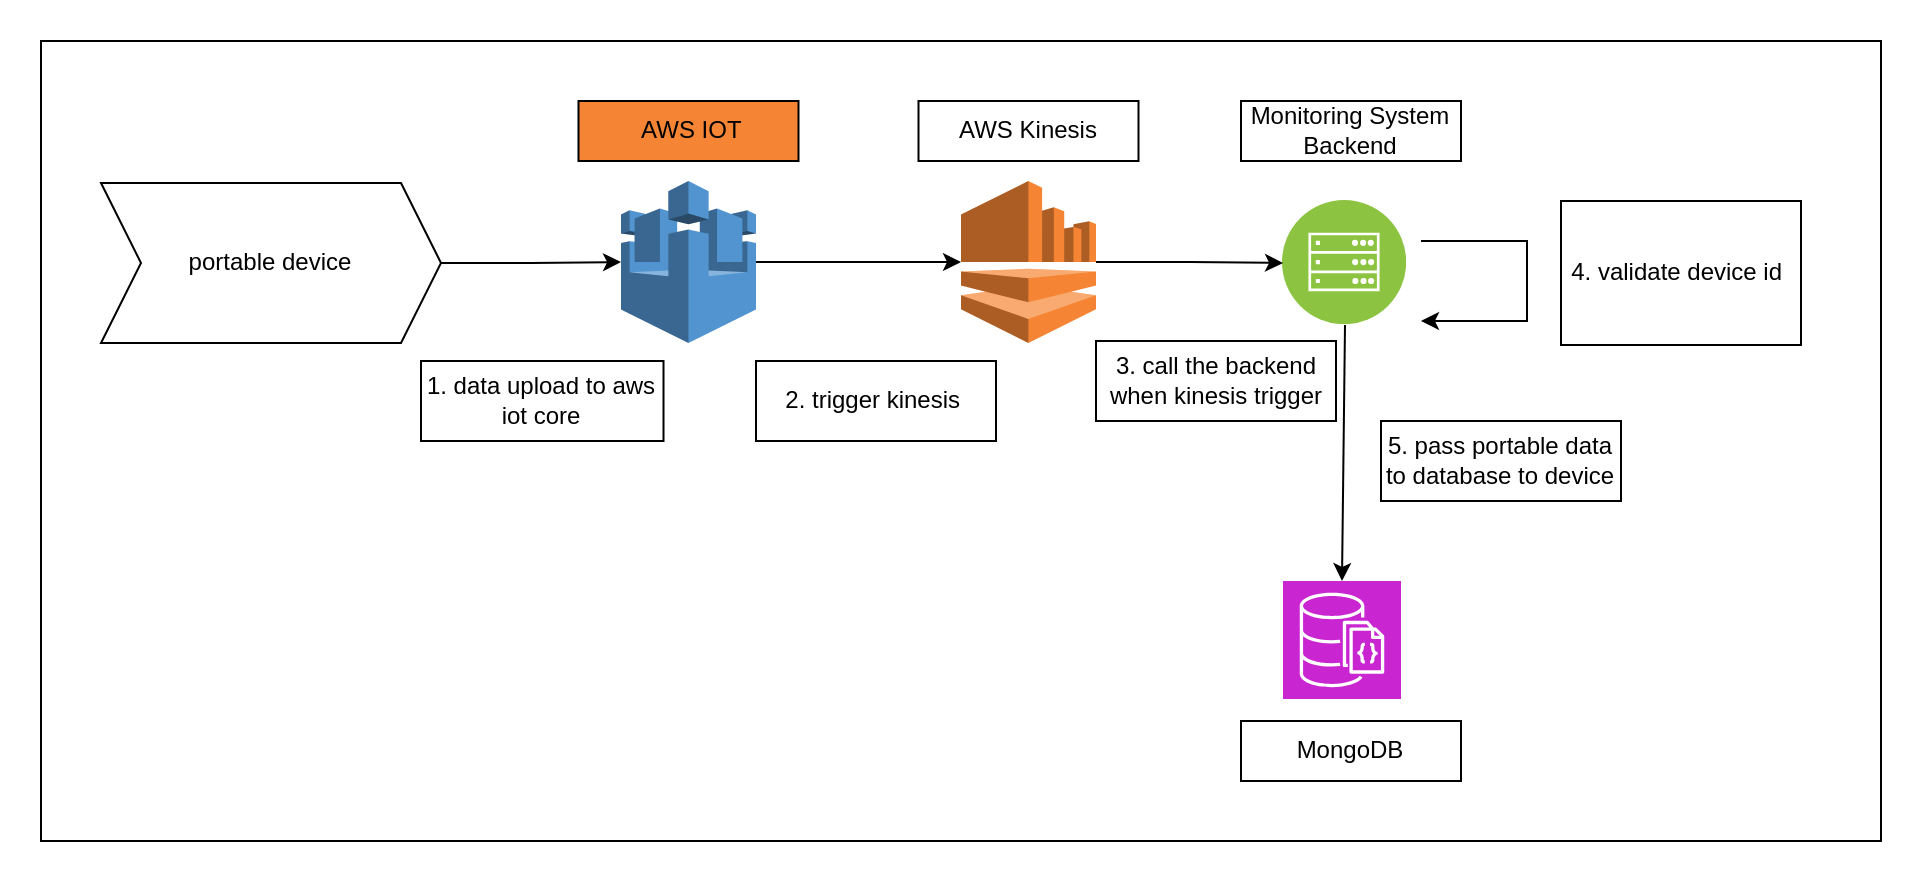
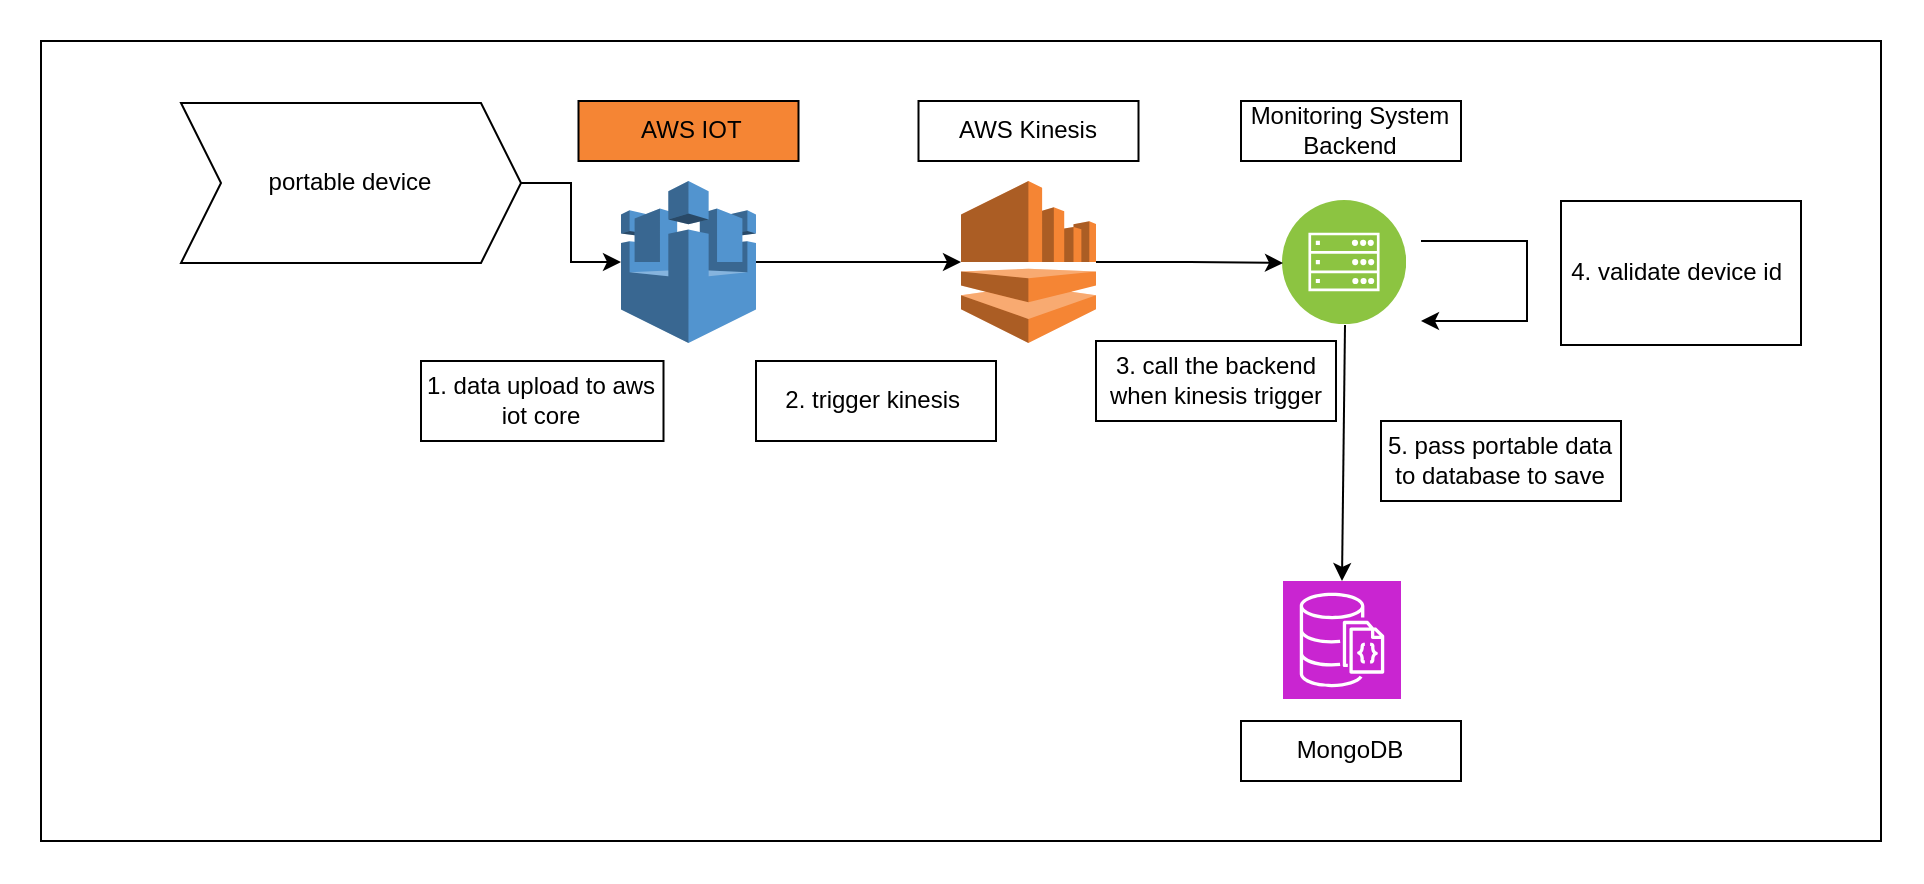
- <mxCell id="12" value="portable device" style="shape=step;perimeter=stepPerimeter;whiteSpace=wrap;html=1;fixedSize=1;" parent="1" vertex="1"><mxGeometry x="50" y="91" width="170" height="80" as="geometry" /></mxCell>
+ <mxCell id="12" value="portable device" style="shape=step;perimeter=stepPerimeter;whiteSpace=wrap;html=1;fixedSize=1;" parent="1" vertex="1"><mxGeometry x="90" y="51" width="170" height="80" as="geometry" /></mxCell>
- <mxCell id="20" value="5. pass portable data to database to device" style="html=1;whiteSpace=wrap;" parent="1" vertex="1"><mxGeometry x="690" y="210" width="120" height="40" as="geometry" /></mxCell>
+ <mxCell id="20" value="5. pass portable data to database to save" style="html=1;whiteSpace=wrap;" parent="1" vertex="1"><mxGeometry x="690" y="210" width="120" height="40" as="geometry" /></mxCell>
